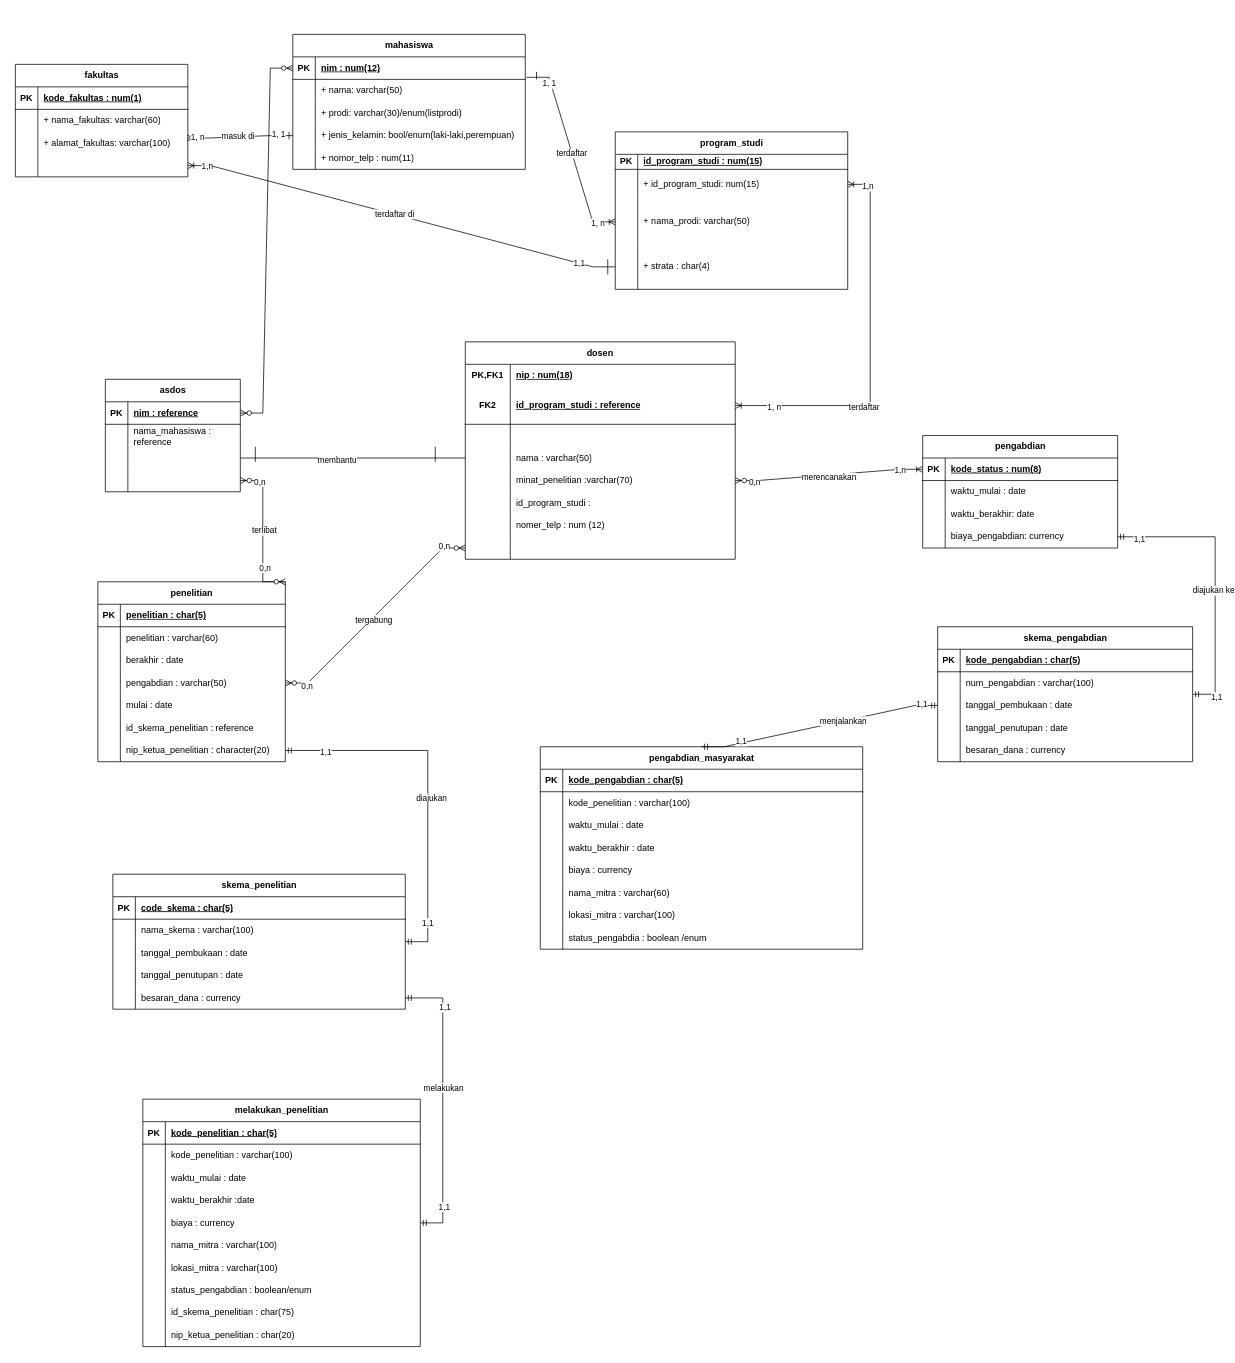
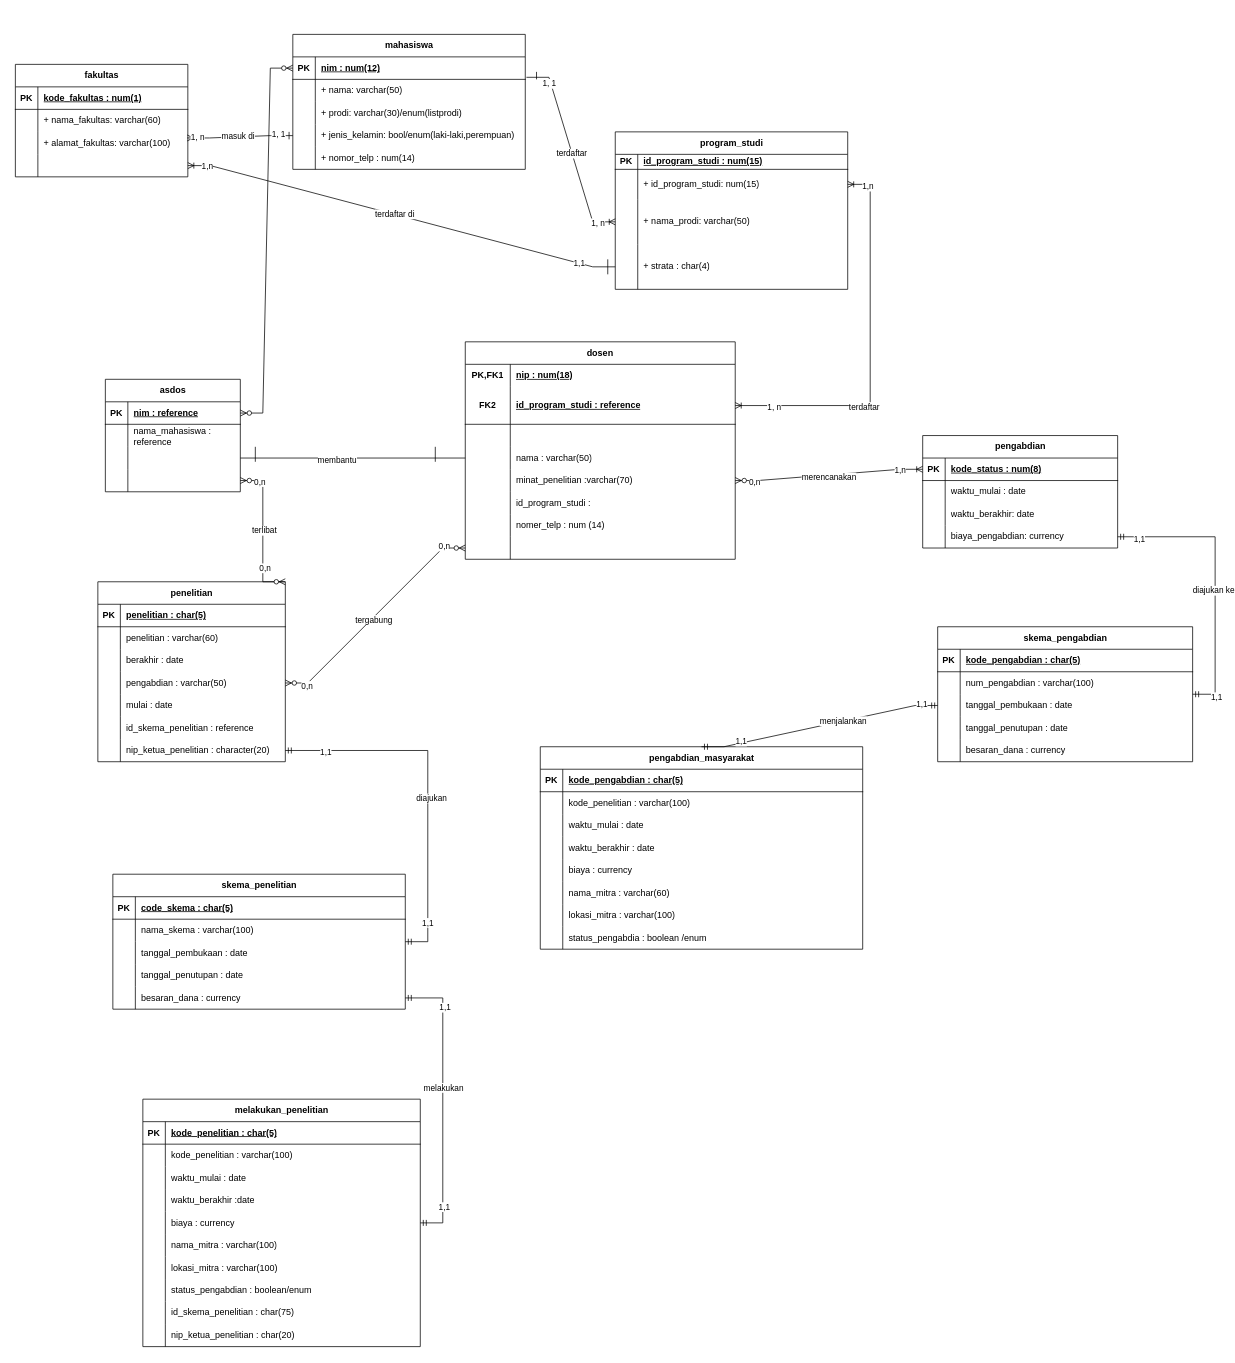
- <mxCell id="30" value="+ nomor_telp : num(11)" style="shape=partialRectangle;connectable=0;fillColor=none;top=0;left=0;bottom=0;right=0;align=left;spacingLeft=6;overflow=hidden;whiteSpace=wrap;html=1;" vertex="1" parent="28"><mxGeometry x="30" width="280" height="30" as="geometry"><mxRectangle width="280" height="30" as="alternateBounds" /></mxGeometry></mxCell>
+ <mxCell id="30" value="+ nomor_telp : num(14)" style="shape=partialRectangle;connectable=0;fillColor=none;top=0;left=0;bottom=0;right=0;align=left;spacingLeft=6;overflow=hidden;whiteSpace=wrap;html=1;" vertex="1" parent="28"><mxGeometry x="30" width="280" height="30" as="geometry"><mxRectangle width="280" height="30" as="alternateBounds" /></mxGeometry></mxCell>
- <mxCell id="75" value="nomer_telp : num (12)" style="shape=partialRectangle;connectable=0;fillColor=none;top=0;left=0;bottom=0;right=0;align=left;spacingLeft=6;overflow=hidden;whiteSpace=wrap;html=1;" vertex="1" parent="73"><mxGeometry x="60" width="300" height="30" as="geometry"><mxRectangle width="300" height="30" as="alternateBounds" /></mxGeometry></mxCell>
+ <mxCell id="75" value="nomer_telp : num (14)" style="shape=partialRectangle;connectable=0;fillColor=none;top=0;left=0;bottom=0;right=0;align=left;spacingLeft=6;overflow=hidden;whiteSpace=wrap;html=1;" vertex="1" parent="73"><mxGeometry x="60" width="300" height="30" as="geometry"><mxRectangle width="300" height="30" as="alternateBounds" /></mxGeometry></mxCell>
